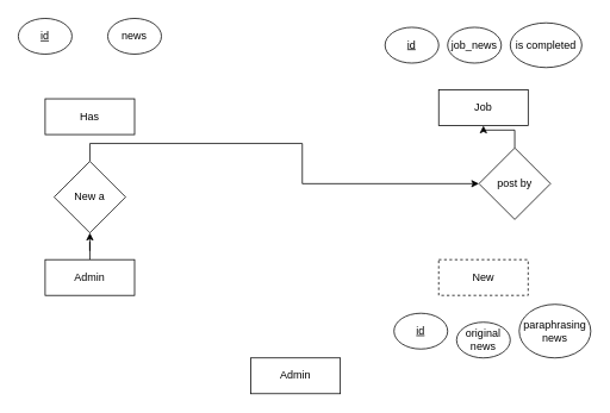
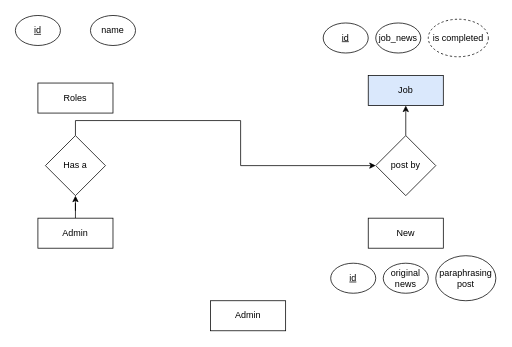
- <mxCell id="4" value="news" style="ellipse;whiteSpace=wrap;html=1;" vertex="1" parent="1"><mxGeometry x="120" y="20" width="60" height="40" as="geometry" /></mxCell>
+ <mxCell id="4" value="name" style="ellipse;whiteSpace=wrap;html=1;" vertex="1" parent="1"><mxGeometry x="120" y="20" width="60" height="40" as="geometry" /></mxCell>
- <mxCell id="5" value="is completed" style="ellipse;whiteSpace=wrap;html=1;" vertex="1" parent="1"><mxGeometry x="570" y="25" width="80" height="50" as="geometry" /></mxCell>
+ <mxCell id="5" value="is completed" style="ellipse;whiteSpace=wrap;html=1;dashed=1;" vertex="1" parent="1"><mxGeometry x="570" y="25" width="80" height="50" as="geometry" /></mxCell>
- <mxCell id="7" value="Job" style="rounded=0;whiteSpace=wrap;html=1;" vertex="1" parent="1"><mxGeometry x="490" y="100" width="100" height="40" as="geometry" /></mxCell>
+ <mxCell id="7" value="Job" style="rounded=0;whiteSpace=wrap;html=1;fillColor=#dae8fc;" vertex="1" parent="1"><mxGeometry x="490" y="100" width="100" height="40" as="geometry" /></mxCell>
- <mxCell id="2" value="Has" style="rounded=0;whiteSpace=wrap;html=1;" vertex="1" parent="1"><mxGeometry x="50" y="110" width="100" height="40" as="geometry" /></mxCell>
+ <mxCell id="2" value="Roles" style="rounded=0;whiteSpace=wrap;html=1;" vertex="1" parent="1"><mxGeometry x="50" y="110" width="100" height="40" as="geometry" /></mxCell>
- <mxCell id="19" value="post by" style="rhombus;whiteSpace=wrap;html=1;" vertex="1" parent="1"><mxGeometry x="535" y="165" width="80" height="80" as="geometry" /></mxCell>
+ <mxCell id="19" value="post by" style="rhombus;whiteSpace=wrap;html=1;" vertex="1" parent="1"><mxGeometry x="500" y="180" width="80" height="80" as="geometry" /></mxCell>
- <mxCell id="17" value="New a" style="rhombus;whiteSpace=wrap;html=1;" vertex="1" parent="1"><mxGeometry x="60" y="180" width="80" height="80" as="geometry" /></mxCell>
+ <mxCell id="17" value="Has a" style="rhombus;whiteSpace=wrap;html=1;" vertex="1" parent="1"><mxGeometry x="60" y="180" width="80" height="80" as="geometry" /></mxCell>
- <mxCell id="9" value="New" style="rounded=0;whiteSpace=wrap;html=1;dashed=1;" vertex="1" parent="1"><mxGeometry x="490" y="290" width="100" height="40" as="geometry" /></mxCell>
+ <mxCell id="9" value="New" style="rounded=0;whiteSpace=wrap;html=1;" vertex="1" parent="1"><mxGeometry x="490" y="290" width="100" height="40" as="geometry" /></mxCell>
- <mxCell id="14" value="paraphrasing news" style="ellipse;whiteSpace=wrap;html=1;" vertex="1" parent="1"><mxGeometry x="580" y="340" width="80" height="60" as="geometry" /></mxCell>
+ <mxCell id="14" value="paraphrasing post" style="ellipse;whiteSpace=wrap;html=1;" vertex="1" parent="1"><mxGeometry x="580" y="340" width="80" height="60" as="geometry" /></mxCell>
- <mxCell id="13" value="original news" style="ellipse;whiteSpace=wrap;html=1;" vertex="1" parent="1"><mxGeometry x="510" y="360" width="60" height="40" as="geometry" /></mxCell>
+ <mxCell id="13" value="original news" style="ellipse;whiteSpace=wrap;html=1;" vertex="1" parent="1"><mxGeometry x="510" y="350" width="60" height="40" as="geometry" /></mxCell>
